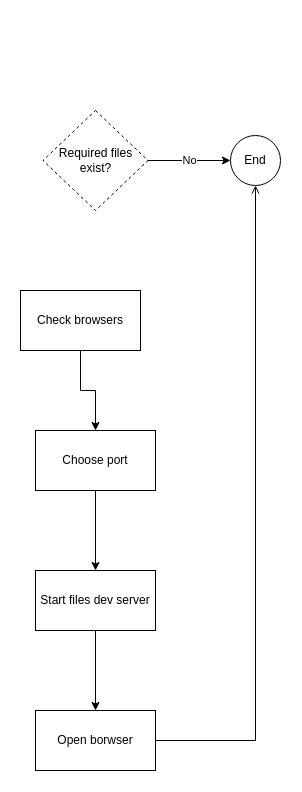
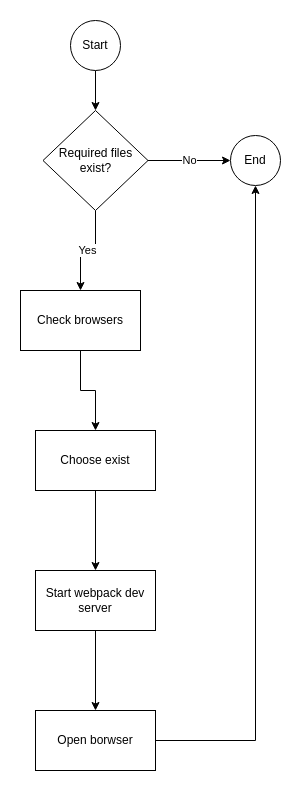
+ <mxCell id="3" value="Start" style="ellipse;whiteSpace=wrap;html=1;aspect=fixed;" parent="1" vertex="1"><mxGeometry x="70" y="20" width="50" height="50" as="geometry" /></mxCell>
+ <mxCell id="2" style="edgeStyle=orthogonalEdgeStyle;rounded=0;orthogonalLoop=1;jettySize=auto;html=1;entryX=0.5;entryY=0;entryDx=0;entryDy=0;" parent="1" source="3" target="6" edge="1"><mxGeometry relative="1" as="geometry" /></mxCell>
- <mxCell id="6" value="Required files exist?" style="rhombus;whiteSpace=wrap;html=1;dashed=1;" parent="1" vertex="1"><mxGeometry x="42.5" y="110" width="105" height="100" as="geometry" /></mxCell>
+ <mxCell id="6" value="Required files exist?" style="rhombus;whiteSpace=wrap;html=1;" parent="1" vertex="1"><mxGeometry x="42.5" y="110" width="105" height="100" as="geometry" /></mxCell>
- <mxCell id="14" style="edgeStyle=orthogonalEdgeStyle;rounded=0;orthogonalLoop=1;jettySize=auto;html=1;entryX=0.5;entryY=1;entryDx=0;entryDy=0;endArrow=open;" parent="1" source="15" target="7" edge="1"><mxGeometry relative="1" as="geometry"><mxPoint x="270" y="260" as="targetPoint" /></mxGeometry></mxCell>
+ <mxCell id="14" style="edgeStyle=orthogonalEdgeStyle;rounded=0;orthogonalLoop=1;jettySize=auto;html=1;entryX=0.5;entryY=1;entryDx=0;entryDy=0;" parent="1" source="15" target="7" edge="1"><mxGeometry relative="1" as="geometry"><mxPoint x="270" y="260" as="targetPoint" /></mxGeometry></mxCell>
+ <mxCell id="5" value="Yes" style="edgeStyle=orthogonalEdgeStyle;rounded=0;orthogonalLoop=1;jettySize=auto;html=1;entryX=0.5;entryY=0;entryDx=0;entryDy=0;" parent="1" source="6" target="9" edge="1"><mxGeometry relative="1" as="geometry" /></mxCell>
- <mxCell id="11" value="Choose port" style="rounded=0;whiteSpace=wrap;html=1;" parent="1" vertex="1"><mxGeometry x="35" y="430" width="120" height="60" as="geometry" /></mxCell>
+ <mxCell id="11" value="Choose exist" style="rounded=0;whiteSpace=wrap;html=1;" parent="1" vertex="1"><mxGeometry x="35" y="430" width="120" height="60" as="geometry" /></mxCell>
- <mxCell id="13" value="Start files dev server" style="rounded=0;whiteSpace=wrap;html=1;" parent="1" vertex="1"><mxGeometry x="35" y="570" width="120" height="60" as="geometry" /></mxCell>
+ <mxCell id="13" value="Start webpack dev server" style="rounded=0;whiteSpace=wrap;html=1;" parent="1" vertex="1"><mxGeometry x="35" y="570" width="120" height="60" as="geometry" /></mxCell>
